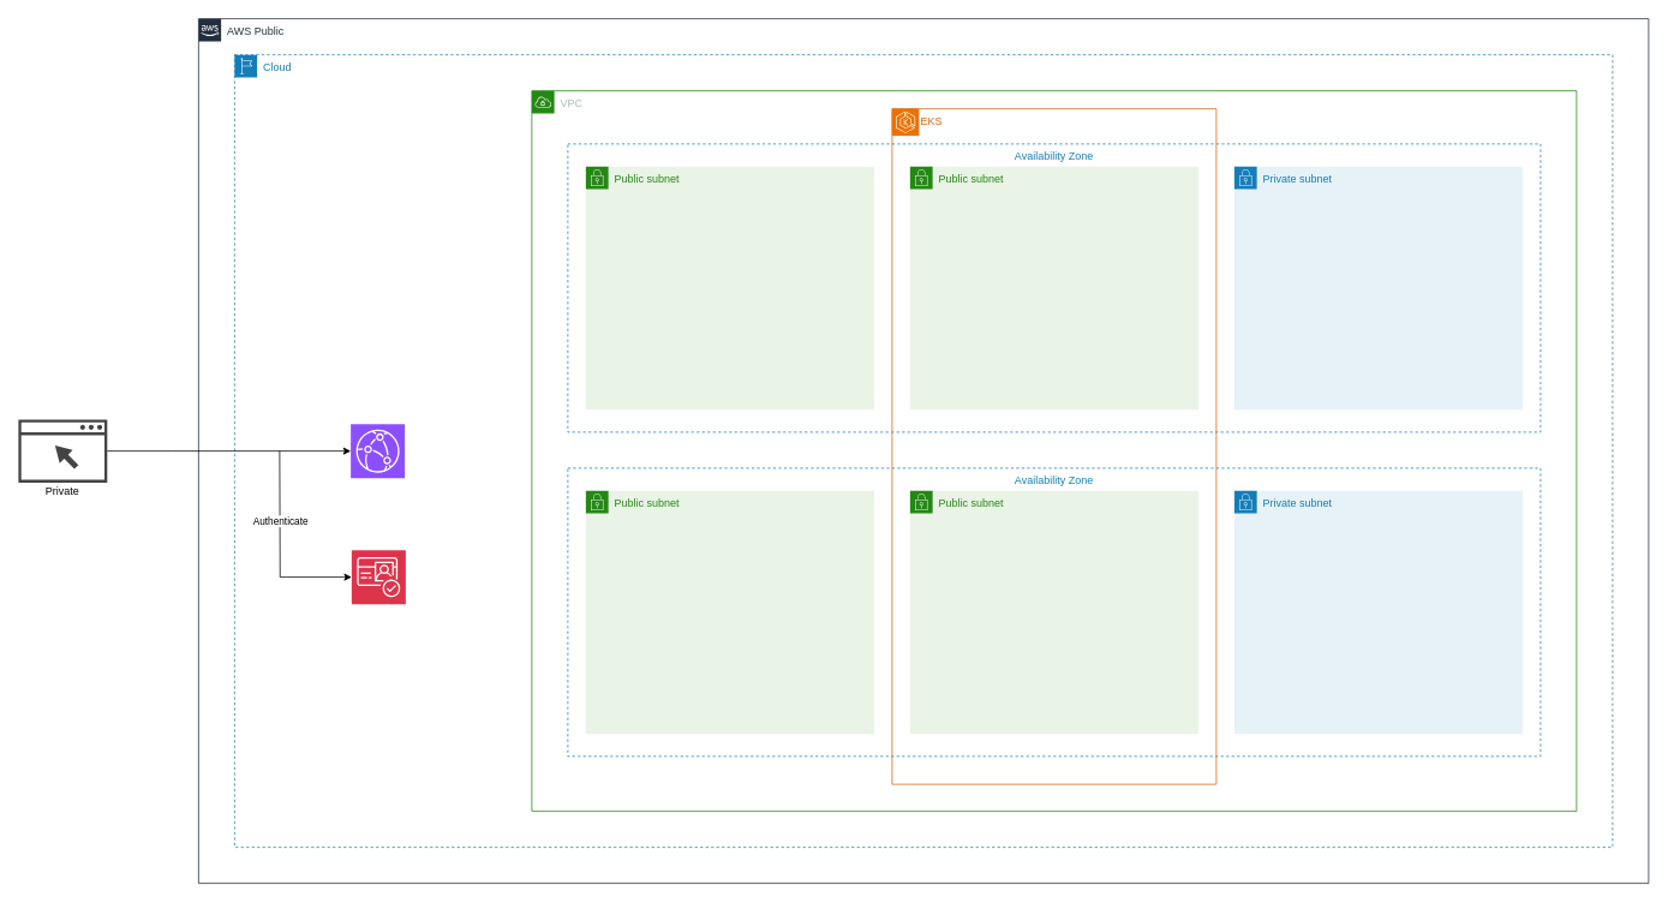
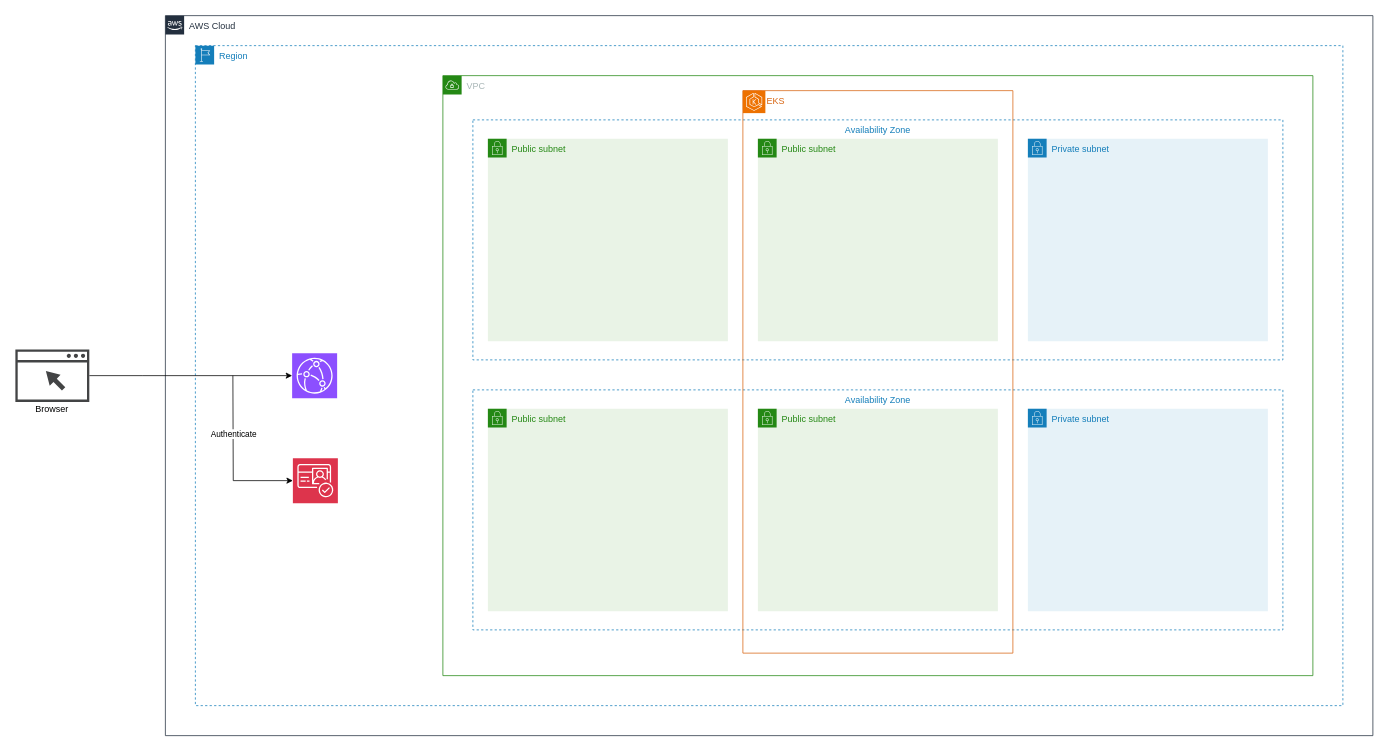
- <mxCell id="2" value="AWS Public" style="points=[[0,0],[0.25,0],[0.5,0],[0.75,0],[1,0],[1,0.25],[1,0.5],[1,0.75],[1,1],[0.75,1],[0.5,1],[0.25,1],[0,1],[0,0.75],[0,0.5],[0,0.25]];outlineConnect=0;gradientColor=none;html=1;whiteSpace=wrap;fontSize=12;fontStyle=0;container=1;pointerEvents=0;collapsible=0;recursiveResize=0;shape=mxgraph.aws4.group;grIcon=mxgraph.aws4.group_aws_cloud_alt;strokeColor=#232F3E;fillColor=none;verticalAlign=top;align=left;spacingLeft=30;fontColor=#232F3E;dashed=0;" parent="1" vertex="1"><mxGeometry x="220" y="20" width="1610" height="960" as="geometry" /></mxCell>
+ <mxCell id="2" value="AWS Cloud" style="points=[[0,0],[0.25,0],[0.5,0],[0.75,0],[1,0],[1,0.25],[1,0.5],[1,0.75],[1,1],[0.75,1],[0.5,1],[0.25,1],[0,1],[0,0.75],[0,0.5],[0,0.25]];outlineConnect=0;gradientColor=none;html=1;whiteSpace=wrap;fontSize=12;fontStyle=0;container=1;pointerEvents=0;collapsible=0;recursiveResize=0;shape=mxgraph.aws4.group;grIcon=mxgraph.aws4.group_aws_cloud_alt;strokeColor=#232F3E;fillColor=none;verticalAlign=top;align=left;spacingLeft=30;fontColor=#232F3E;dashed=0;" parent="1" vertex="1"><mxGeometry x="220" y="20" width="1610" height="960" as="geometry" /></mxCell>
- <mxCell id="3" value="Cloud" style="points=[[0,0],[0.25,0],[0.5,0],[0.75,0],[1,0],[1,0.25],[1,0.5],[1,0.75],[1,1],[0.75,1],[0.5,1],[0.25,1],[0,1],[0,0.75],[0,0.5],[0,0.25]];outlineConnect=0;gradientColor=none;html=1;whiteSpace=wrap;fontSize=12;fontStyle=0;container=1;pointerEvents=0;collapsible=0;recursiveResize=0;shape=mxgraph.aws4.group;grIcon=mxgraph.aws4.group_region;strokeColor=#147EBA;fillColor=none;verticalAlign=top;align=left;spacingLeft=30;fontColor=#147EBA;dashed=1;" parent="2" vertex="1"><mxGeometry x="40" y="40" width="1530" height="880" as="geometry" /></mxCell>
+ <mxCell id="3" value="Region" style="points=[[0,0],[0.25,0],[0.5,0],[0.75,0],[1,0],[1,0.25],[1,0.5],[1,0.75],[1,1],[0.75,1],[0.5,1],[0.25,1],[0,1],[0,0.75],[0,0.5],[0,0.25]];outlineConnect=0;gradientColor=none;html=1;whiteSpace=wrap;fontSize=12;fontStyle=0;container=1;pointerEvents=0;collapsible=0;recursiveResize=0;shape=mxgraph.aws4.group;grIcon=mxgraph.aws4.group_region;strokeColor=#147EBA;fillColor=none;verticalAlign=top;align=left;spacingLeft=30;fontColor=#147EBA;dashed=1;" parent="2" vertex="1"><mxGeometry x="40" y="40" width="1530" height="880" as="geometry" /></mxCell>
- <mxCell id="23" value="Private" style="text;html=1;strokeColor=none;fillColor=none;align=center;verticalAlign=middle;whiteSpace=wrap;rounded=0;" vertex="1" parent="1"><mxGeometry x="39.3" y="530" width="60" height="30" as="geometry" /></mxCell>
+ <mxCell id="23" value="Browser" style="text;html=1;strokeColor=none;fillColor=none;align=center;verticalAlign=middle;whiteSpace=wrap;rounded=0;" vertex="1" parent="1"><mxGeometry x="39.3" y="530" width="60" height="30" as="geometry" /></mxCell>
